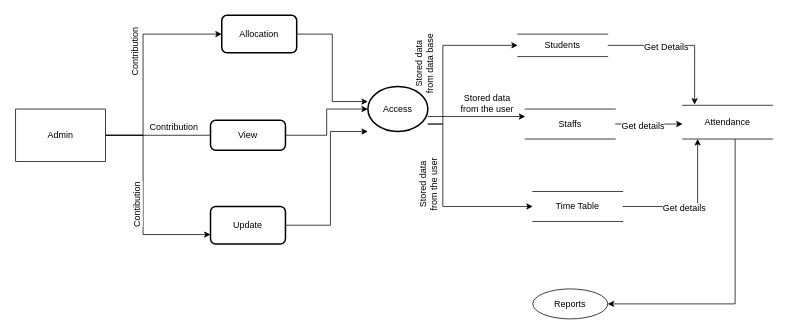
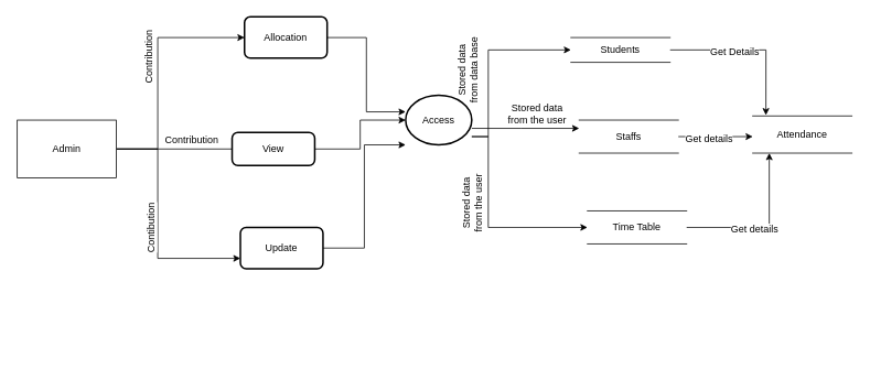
- <mxCell id="10" value="Update" style="rounded=1;whiteSpace=wrap;html=1;absoluteArcSize=1;arcSize=14;strokeWidth=2;" vertex="1" parent="1"><mxGeometry x="280" y="275" width="100" height="50" as="geometry" /></mxCell>
+ <mxCell id="10" value="Update" style="rounded=1;whiteSpace=wrap;html=1;absoluteArcSize=1;arcSize=14;strokeWidth=2;" vertex="1" parent="1"><mxGeometry x="290" y="275" width="100" height="50" as="geometry" /></mxCell>
- <mxCell id="33" value="Reports" style="ellipse;whiteSpace=wrap;html=1;align=center;container=1;recursiveResize=0;treeFolding=1;treeMoving=1;" vertex="1" parent="1"><mxGeometry x="710" y="385" width="100" height="40" as="geometry" /></mxCell>
- <mxCell id="31" style="edgeStyle=orthogonalEdgeStyle;rounded=0;orthogonalLoop=1;jettySize=auto;html=1;" edge="1" parent="1" source="32" target="33"><mxGeometry relative="1" as="geometry"><Array as="points"><mxPoint x="980" y="405" /></Array></mxGeometry></mxCell>
